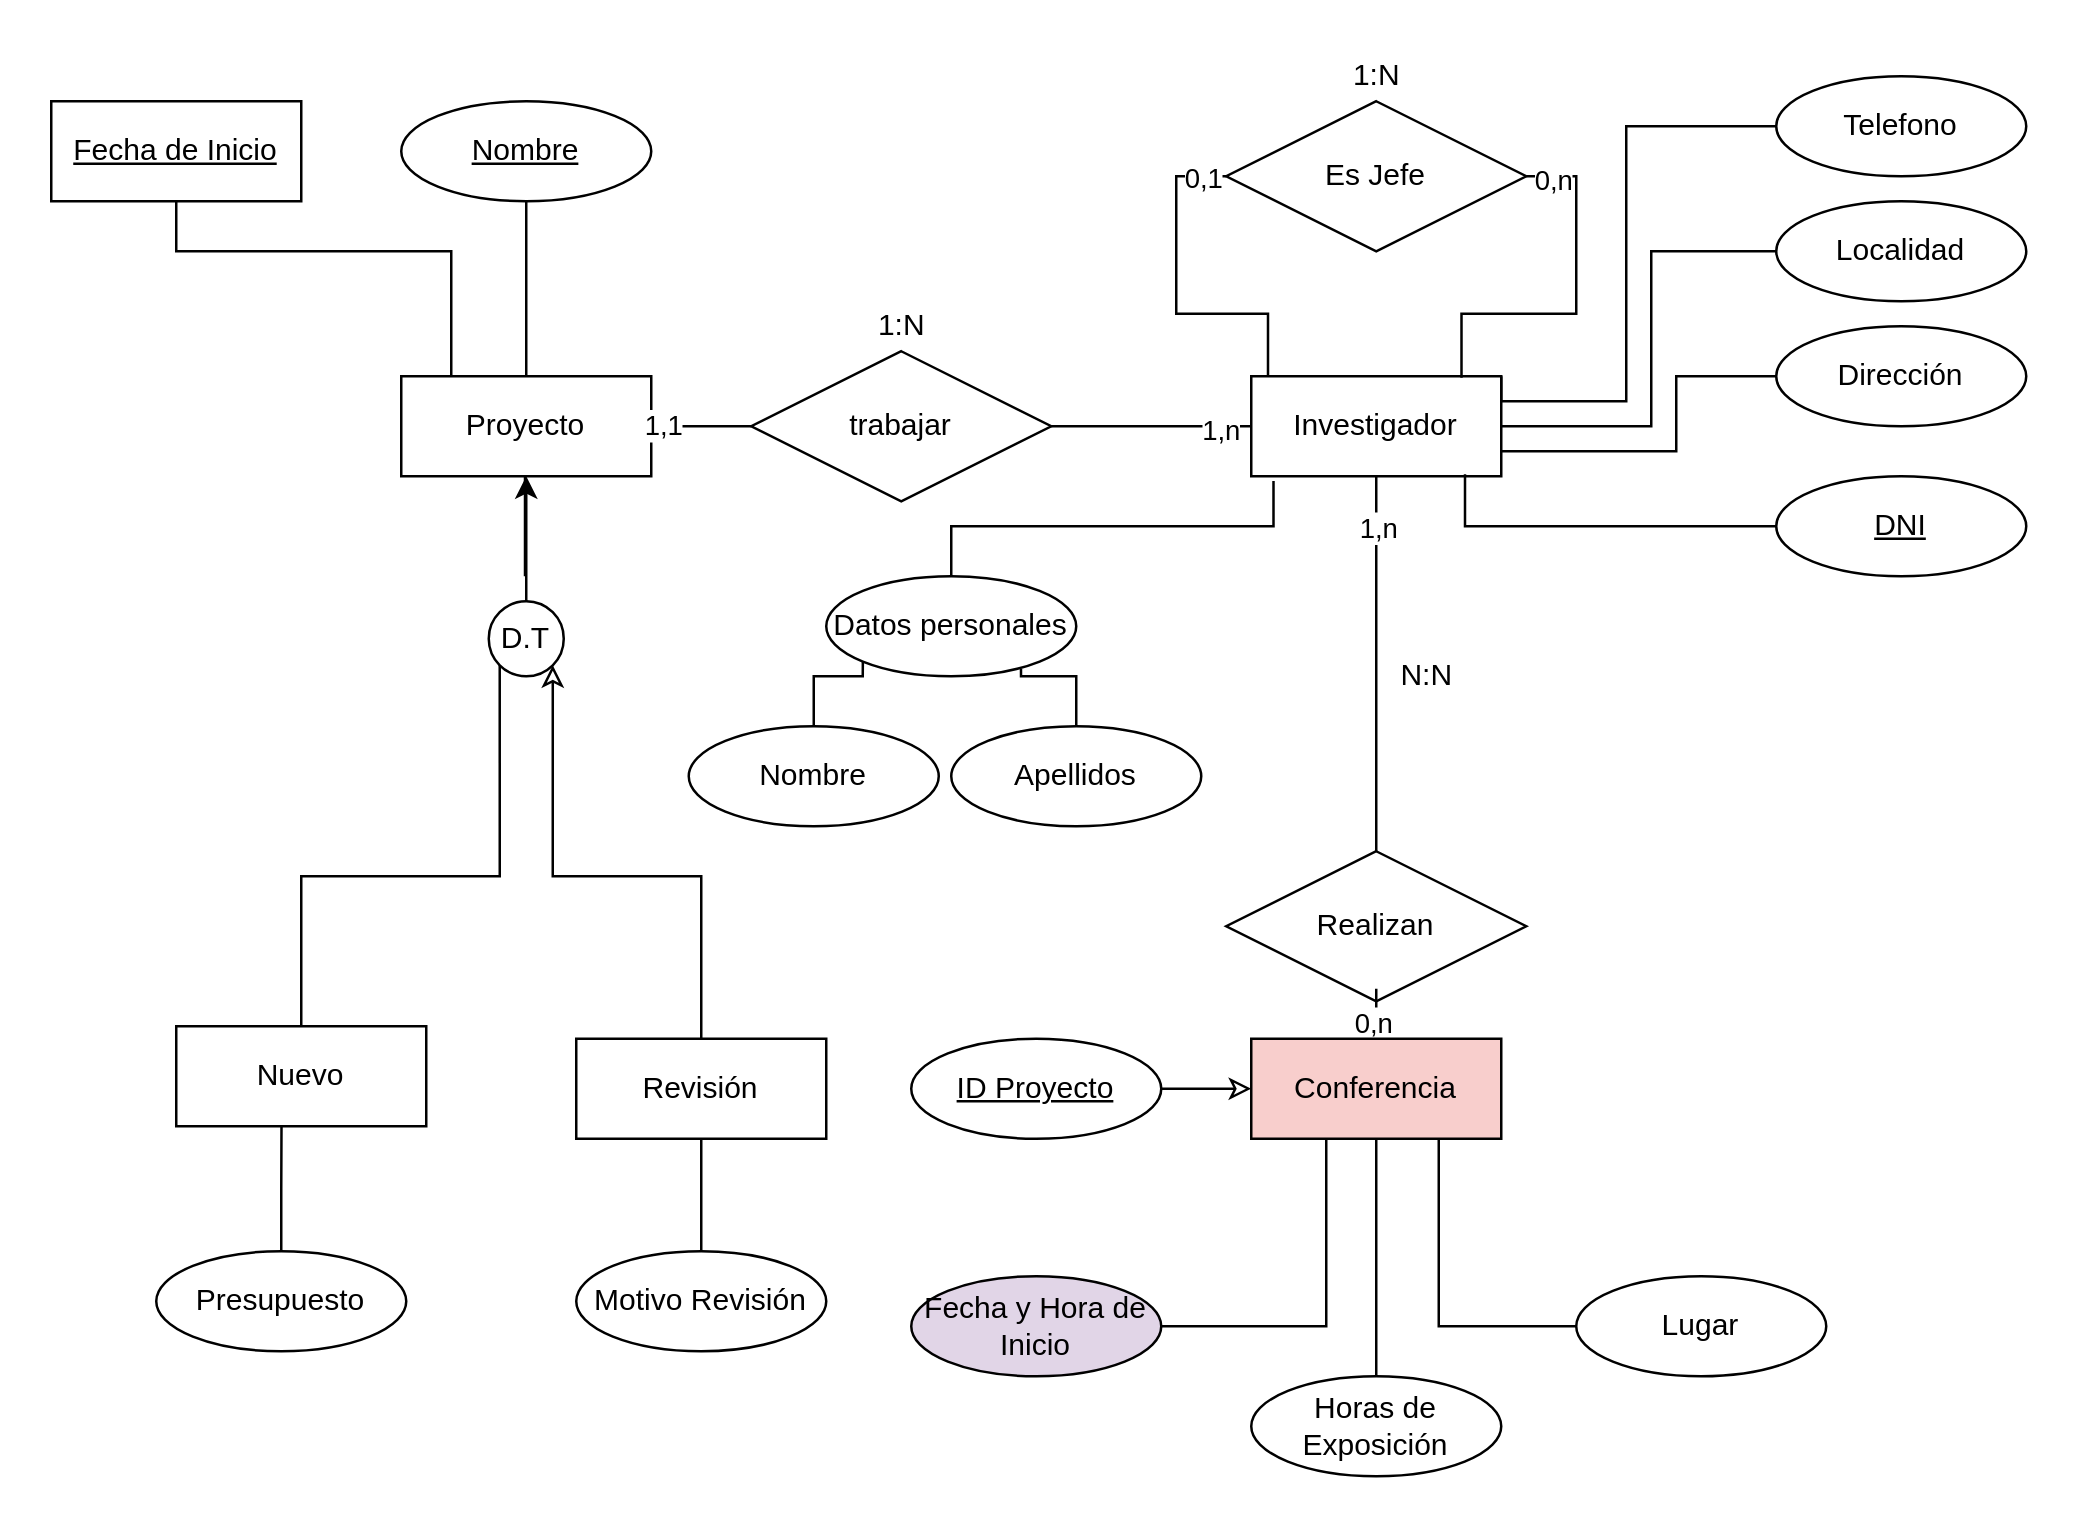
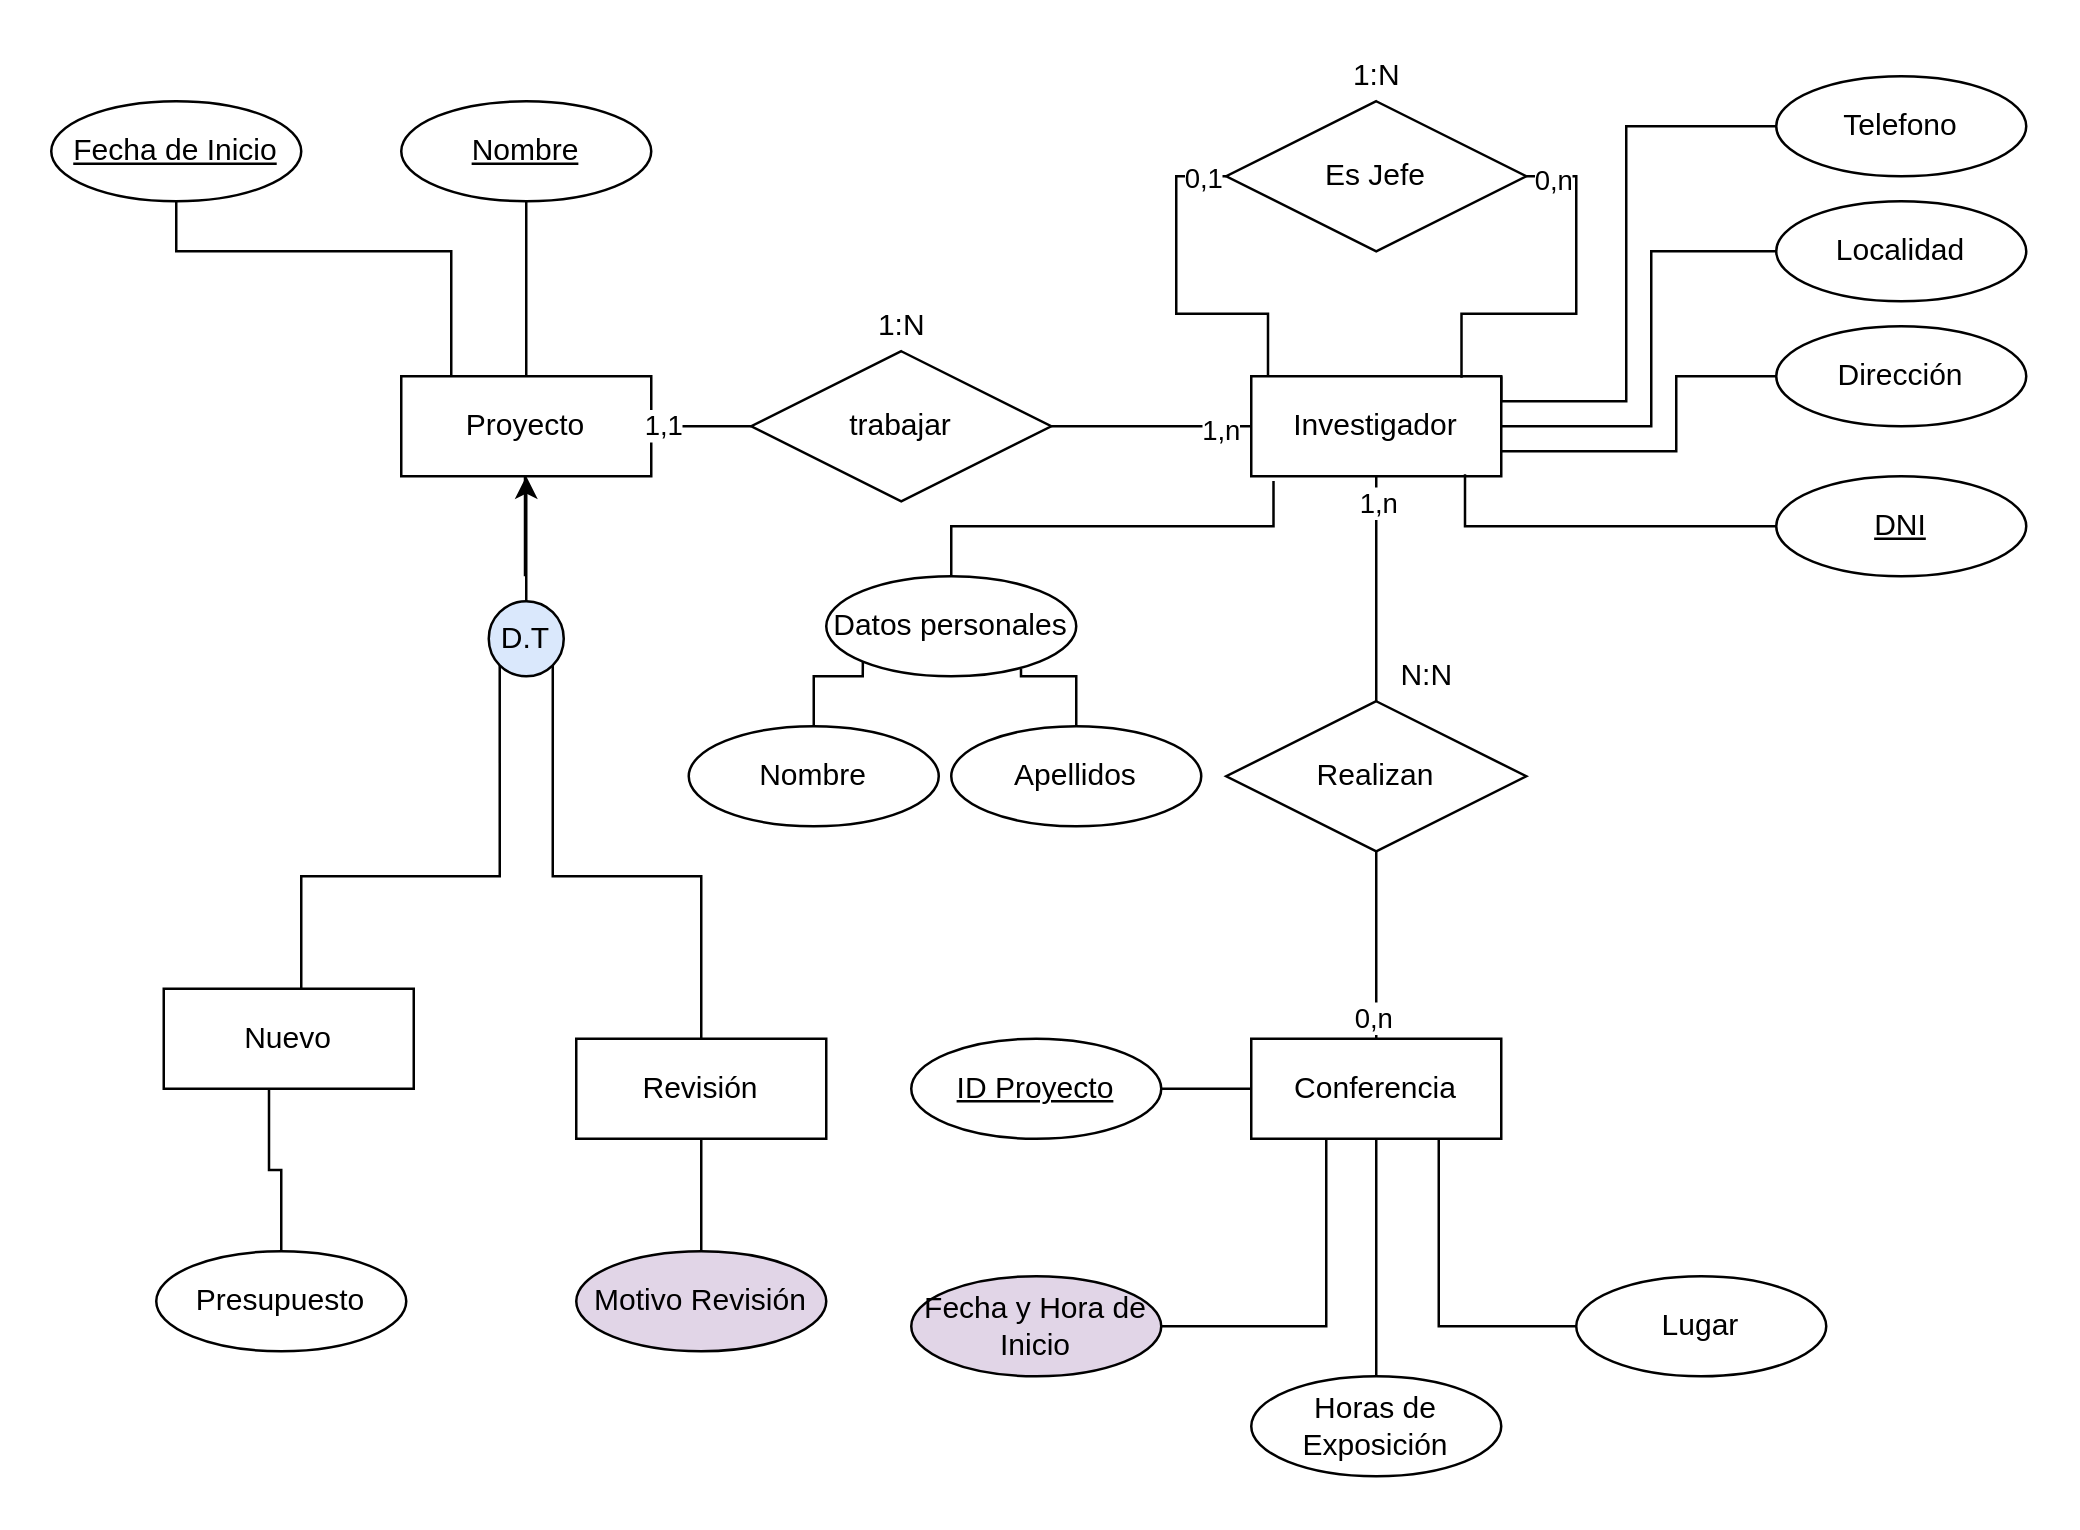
- <mxCell id="11" value="Fecha de Inicio" style="whiteSpace=wrap;html=1;align=center;fontStyle=4;rounded=0;" parent="1" vertex="1"><mxGeometry x="20" y="40" width="100" height="40" as="geometry" /></mxCell>
+ <mxCell id="11" value="Fecha de Inicio" style="ellipse;whiteSpace=wrap;html=1;align=center;fontStyle=4;" parent="1" vertex="1"><mxGeometry x="20" y="40" width="100" height="40" as="geometry" /></mxCell>
- <mxCell id="58" value="D.T" style="ellipse;whiteSpace=wrap;html=1;" vertex="1" parent="1"><mxGeometry x="195" y="240" width="30" height="30" as="geometry" /></mxCell>
+ <mxCell id="58" value="D.T" style="ellipse;whiteSpace=wrap;html=1;fillColor=#dae8fc;" vertex="1" parent="1"><mxGeometry x="195" y="240" width="30" height="30" as="geometry" /></mxCell>
- <mxCell id="14" style="edgeStyle=orthogonalEdgeStyle;rounded=0;orthogonalLoop=1;jettySize=auto;html=1;endArrow=classic;endFill=0;entryX=1;entryY=1;entryDx=0;entryDy=0;" parent="1" source="15" edge="1" target="58"><mxGeometry relative="1" as="geometry"><mxPoint x="210" y="310" as="targetPoint" /><Array as="points"><mxPoint x="280" y="350" /><mxPoint x="221" y="350" /><mxPoint x="221" y="266" /></Array></mxGeometry></mxCell>
+ <mxCell id="14" style="edgeStyle=orthogonalEdgeStyle;rounded=0;orthogonalLoop=1;jettySize=auto;html=1;endArrow=none;endFill=0;entryX=1;entryY=1;entryDx=0;entryDy=0;" parent="1" source="15" edge="1" target="58"><mxGeometry relative="1" as="geometry"><mxPoint x="210" y="310" as="targetPoint" /><Array as="points"><mxPoint x="280" y="350" /><mxPoint x="221" y="350" /><mxPoint x="221" y="266" /></Array></mxGeometry></mxCell>
- <mxCell id="44" value="Realizan" style="shape=rhombus;perimeter=rhombusPerimeter;whiteSpace=wrap;html=1;align=center;" parent="1" vertex="1"><mxGeometry x="490" y="340" width="120" height="60" as="geometry" /></mxCell>
+ <mxCell id="44" value="Realizan" style="shape=rhombus;perimeter=rhombusPerimeter;whiteSpace=wrap;html=1;align=center;" parent="1" vertex="1"><mxGeometry x="490" y="280" width="120" height="60" as="geometry" /></mxCell>
- <mxCell id="13" value="Nuevo" style="whiteSpace=wrap;html=1;align=center;" parent="1" vertex="1"><mxGeometry x="70" y="410" width="100" height="40" as="geometry" /></mxCell>
+ <mxCell id="13" value="Nuevo" style="whiteSpace=wrap;html=1;align=center;" parent="1" vertex="1"><mxGeometry x="65" y="395" width="100" height="40" as="geometry" /></mxCell>
- <mxCell id="49" value="" style="edgeStyle=orthogonalEdgeStyle;rounded=0;orthogonalLoop=1;jettySize=auto;html=1;endArrow=classic;endFill=0;" parent="1" source="50" target="47" edge="1"><mxGeometry relative="1" as="geometry" /></mxCell>
+ <mxCell id="49" value="" style="edgeStyle=orthogonalEdgeStyle;rounded=0;orthogonalLoop=1;jettySize=auto;html=1;endArrow=none;endFill=0;" parent="1" source="50" target="47" edge="1"><mxGeometry relative="1" as="geometry" /></mxCell>
- <mxCell id="47" value="Conferencia" style="whiteSpace=wrap;html=1;align=center;fillColor=#f8cecc;" parent="1" vertex="1"><mxGeometry x="500" y="415" width="100" height="40" as="geometry" /></mxCell>
+ <mxCell id="47" value="Conferencia" style="whiteSpace=wrap;html=1;align=center;" parent="1" vertex="1"><mxGeometry x="500" y="415" width="100" height="40" as="geometry" /></mxCell>
- <mxCell id="20" value="Motivo Revisión" style="ellipse;whiteSpace=wrap;html=1;align=center;" parent="1" vertex="1"><mxGeometry x="230" y="500" width="100" height="40" as="geometry" /></mxCell>
+ <mxCell id="20" value="Motivo Revisión" style="ellipse;whiteSpace=wrap;html=1;align=center;fillColor=#e1d5e7;" parent="1" vertex="1"><mxGeometry x="230" y="500" width="100" height="40" as="geometry" /></mxCell>
